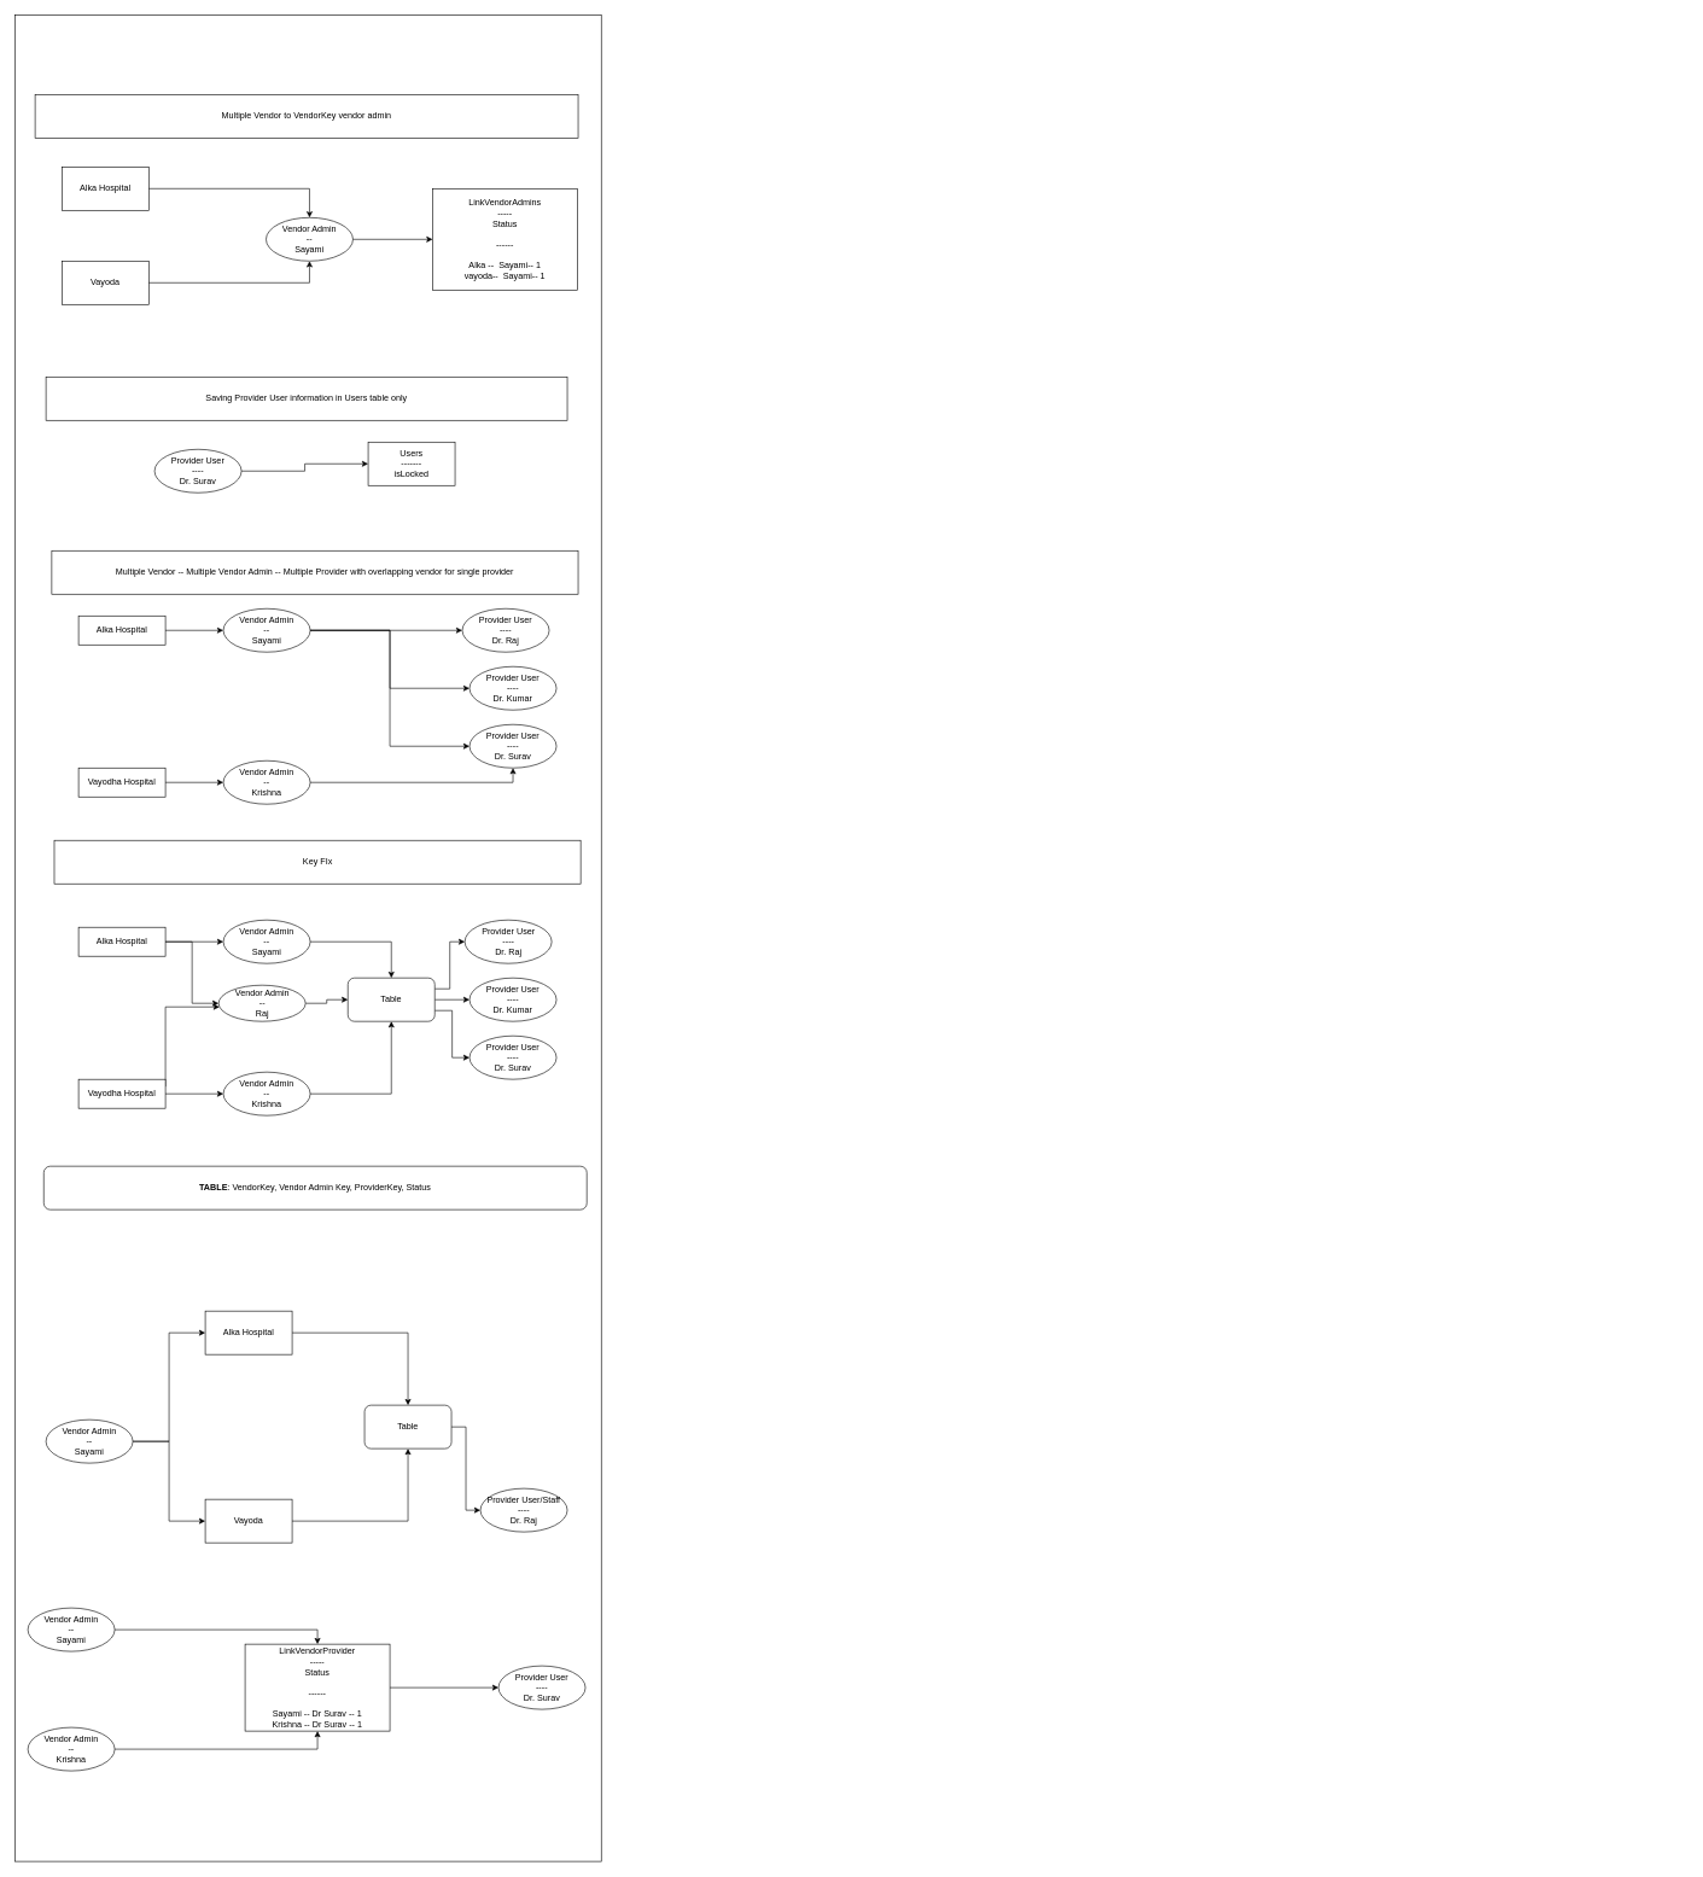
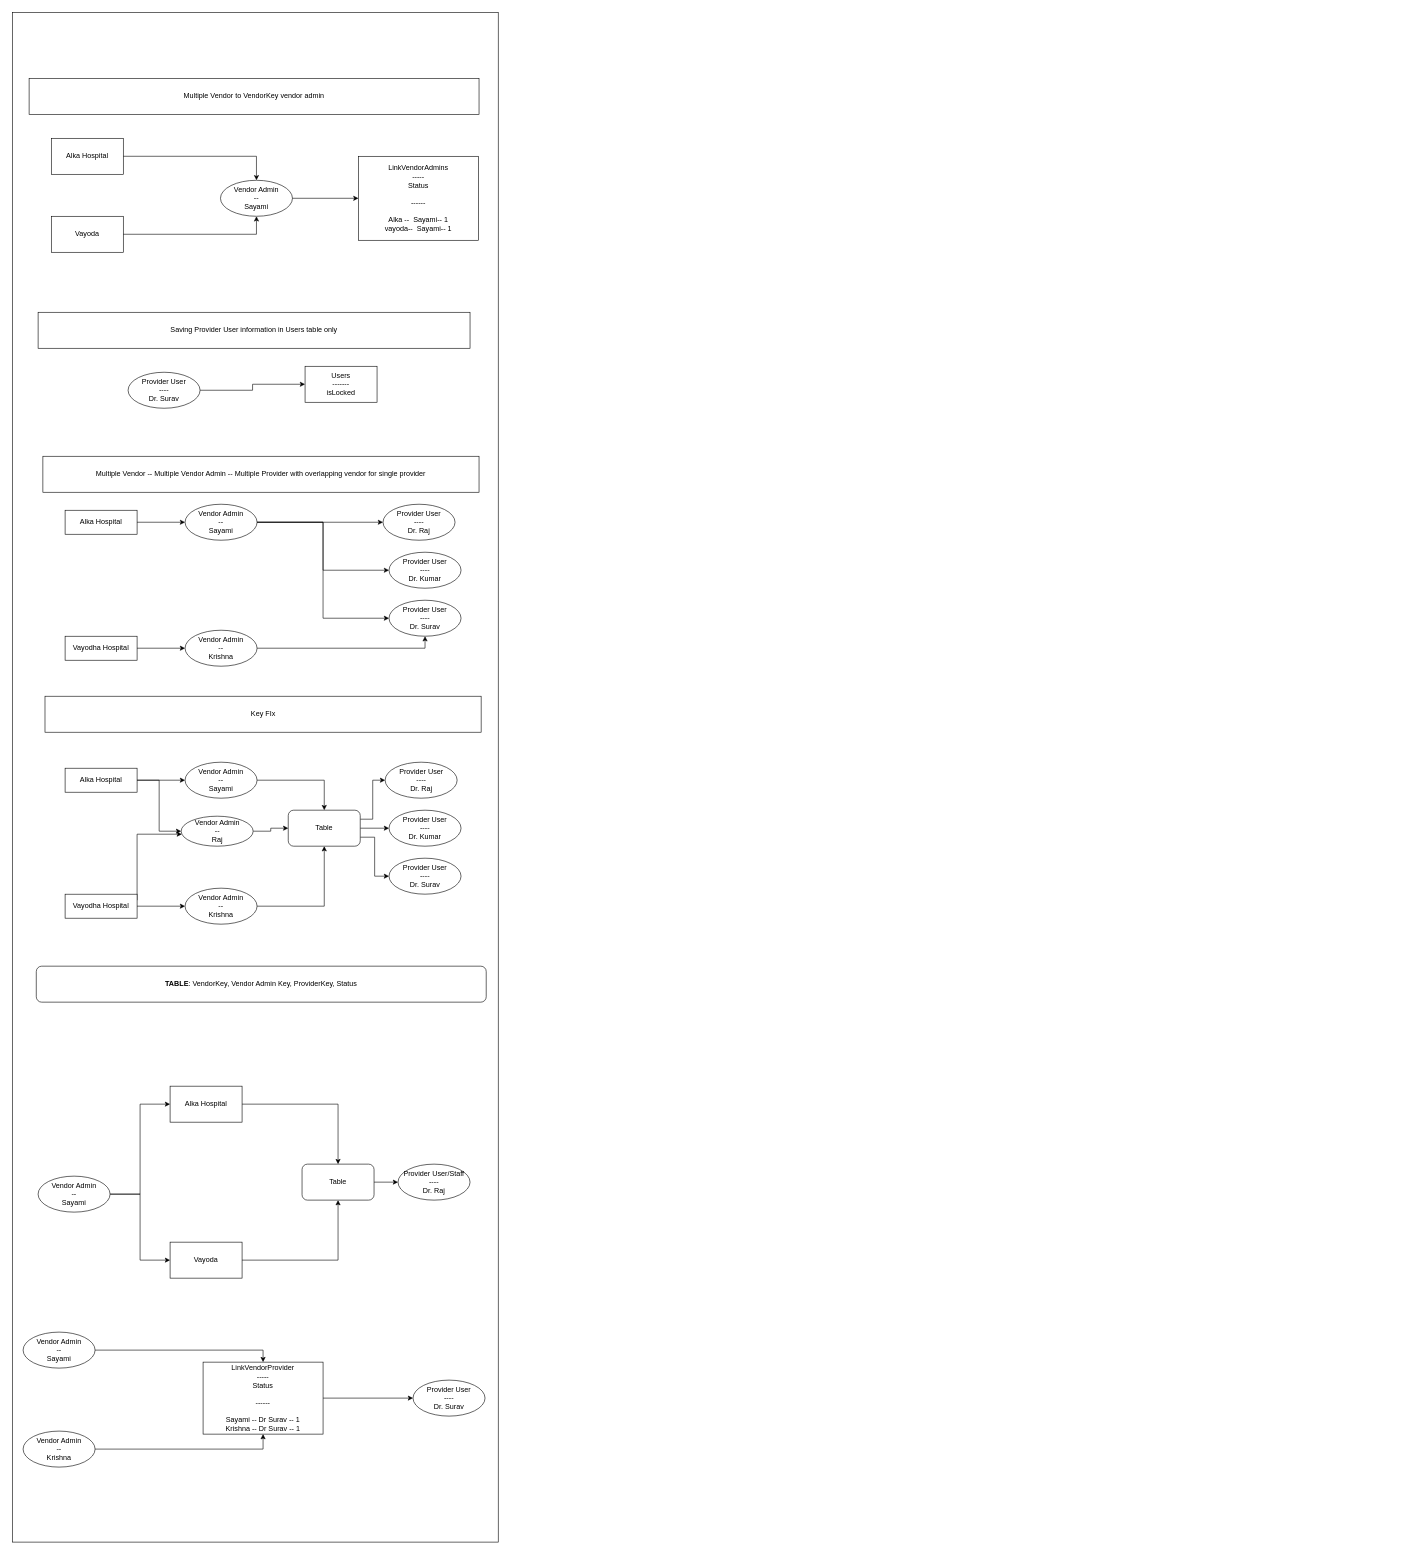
- <mxCell id="43" value="Provider User/Staff&lt;br&gt;----&lt;br&gt;Dr. Raj" style="ellipse;whiteSpace=wrap;html=1;" parent="1" vertex="1"><mxGeometry x="663" y="2055" width="120" height="60" as="geometry" /></mxCell>
+ <mxCell id="43" value="Provider User/Staff&lt;br&gt;----&lt;br&gt;Dr. Raj" style="ellipse;whiteSpace=wrap;html=1;" parent="1" vertex="1"><mxGeometry x="663" y="1940" width="120" height="60" as="geometry" /></mxCell>
